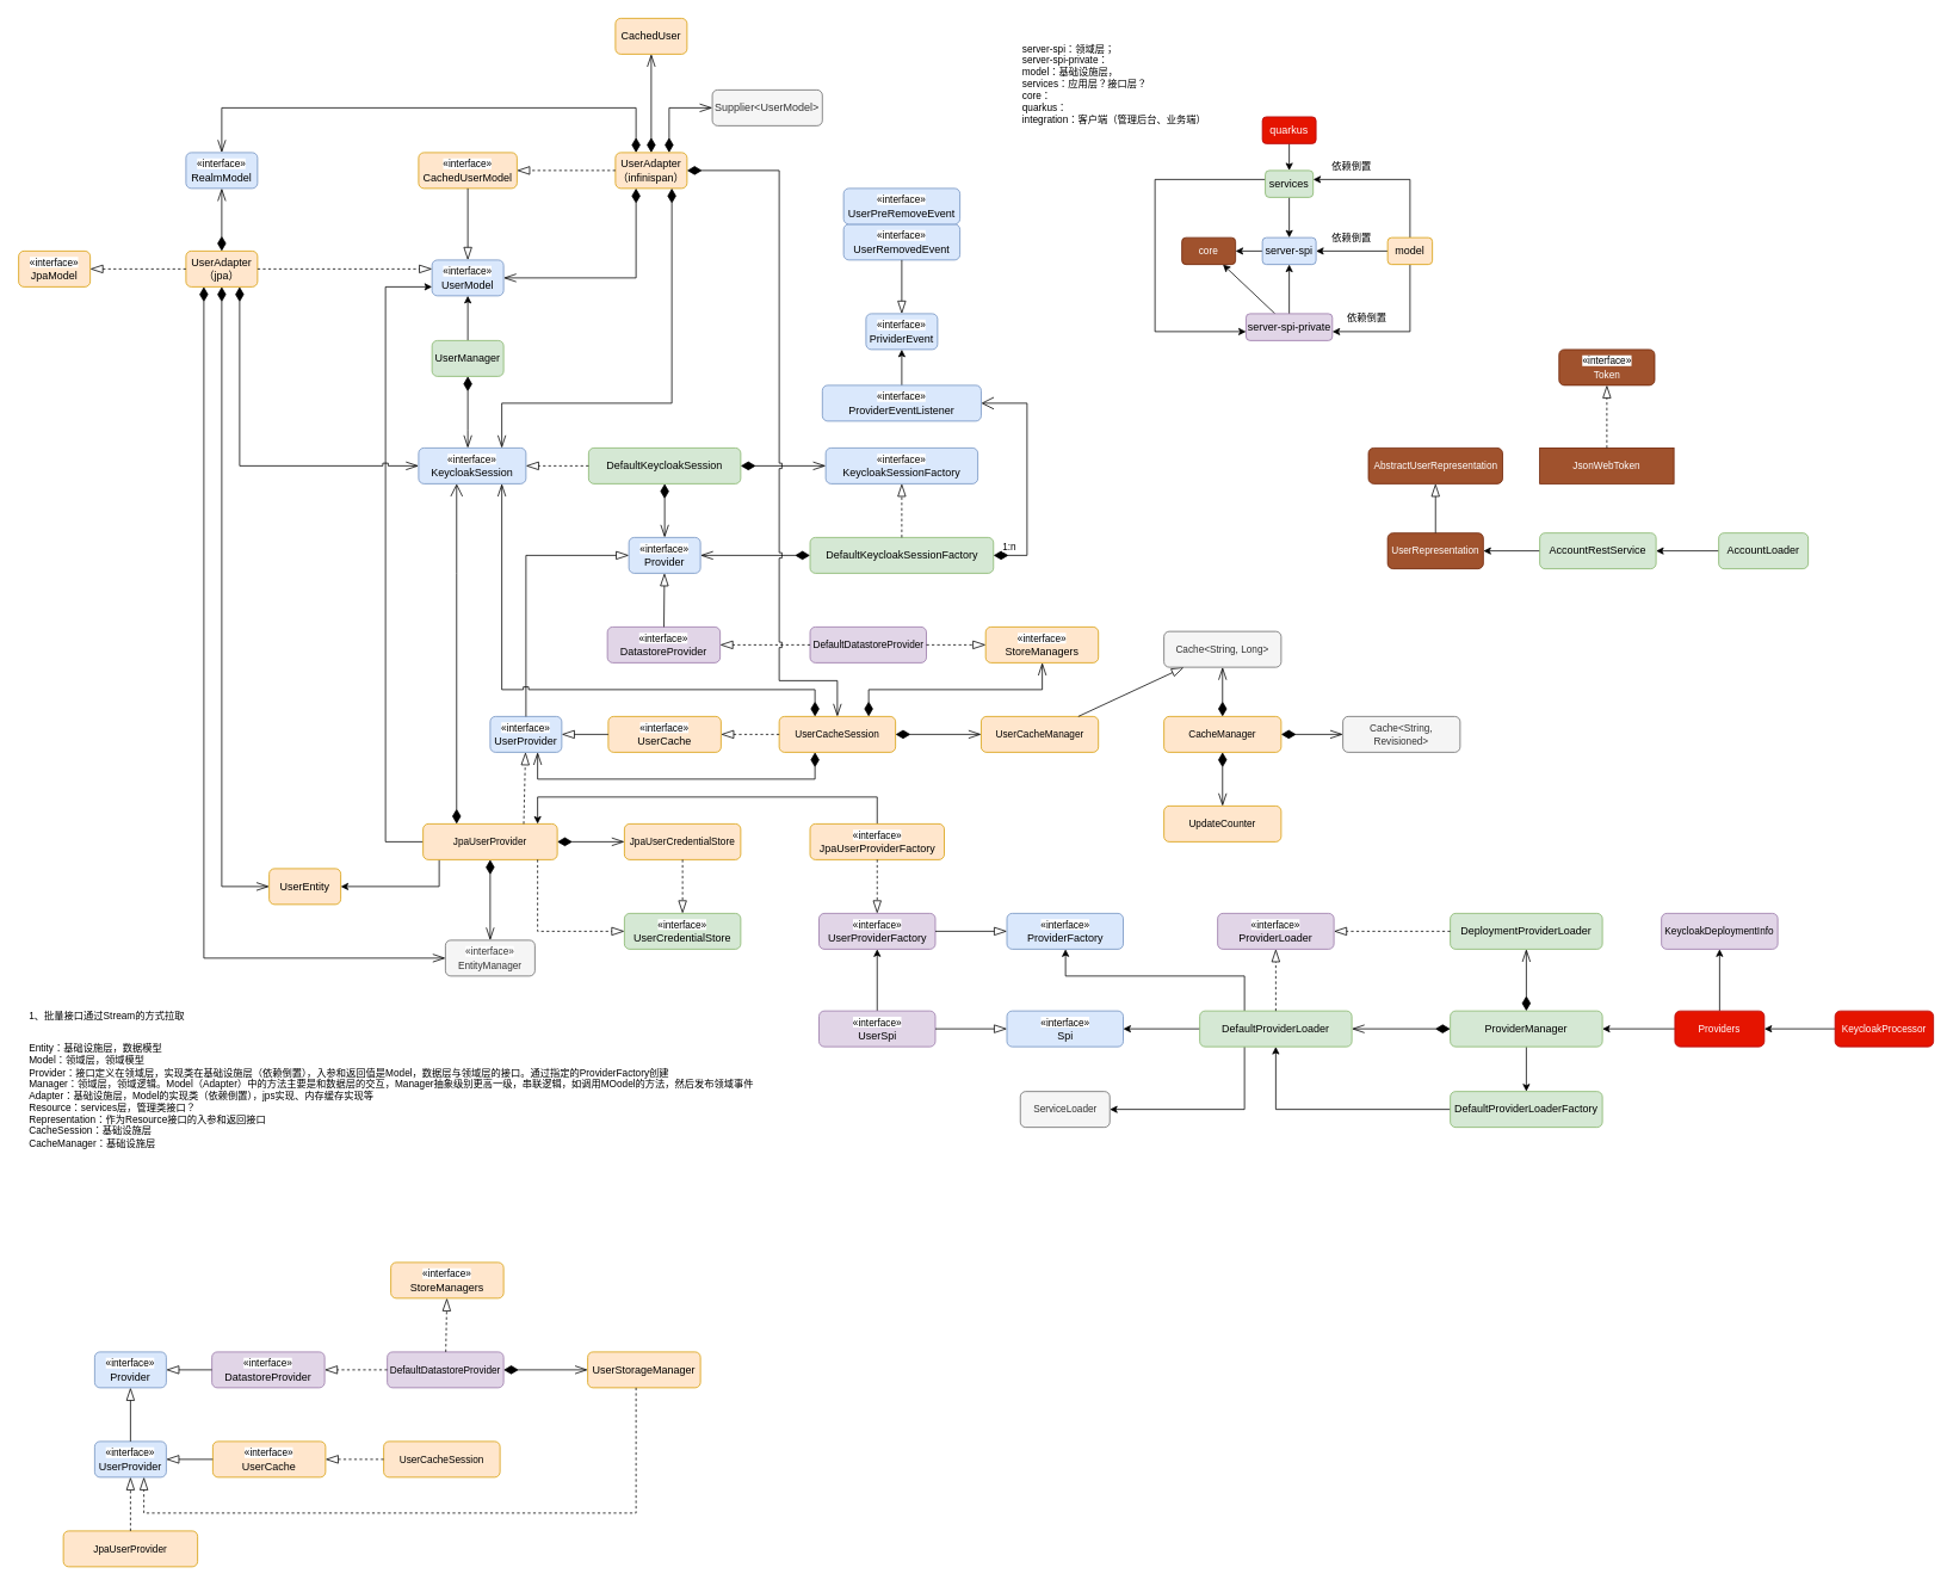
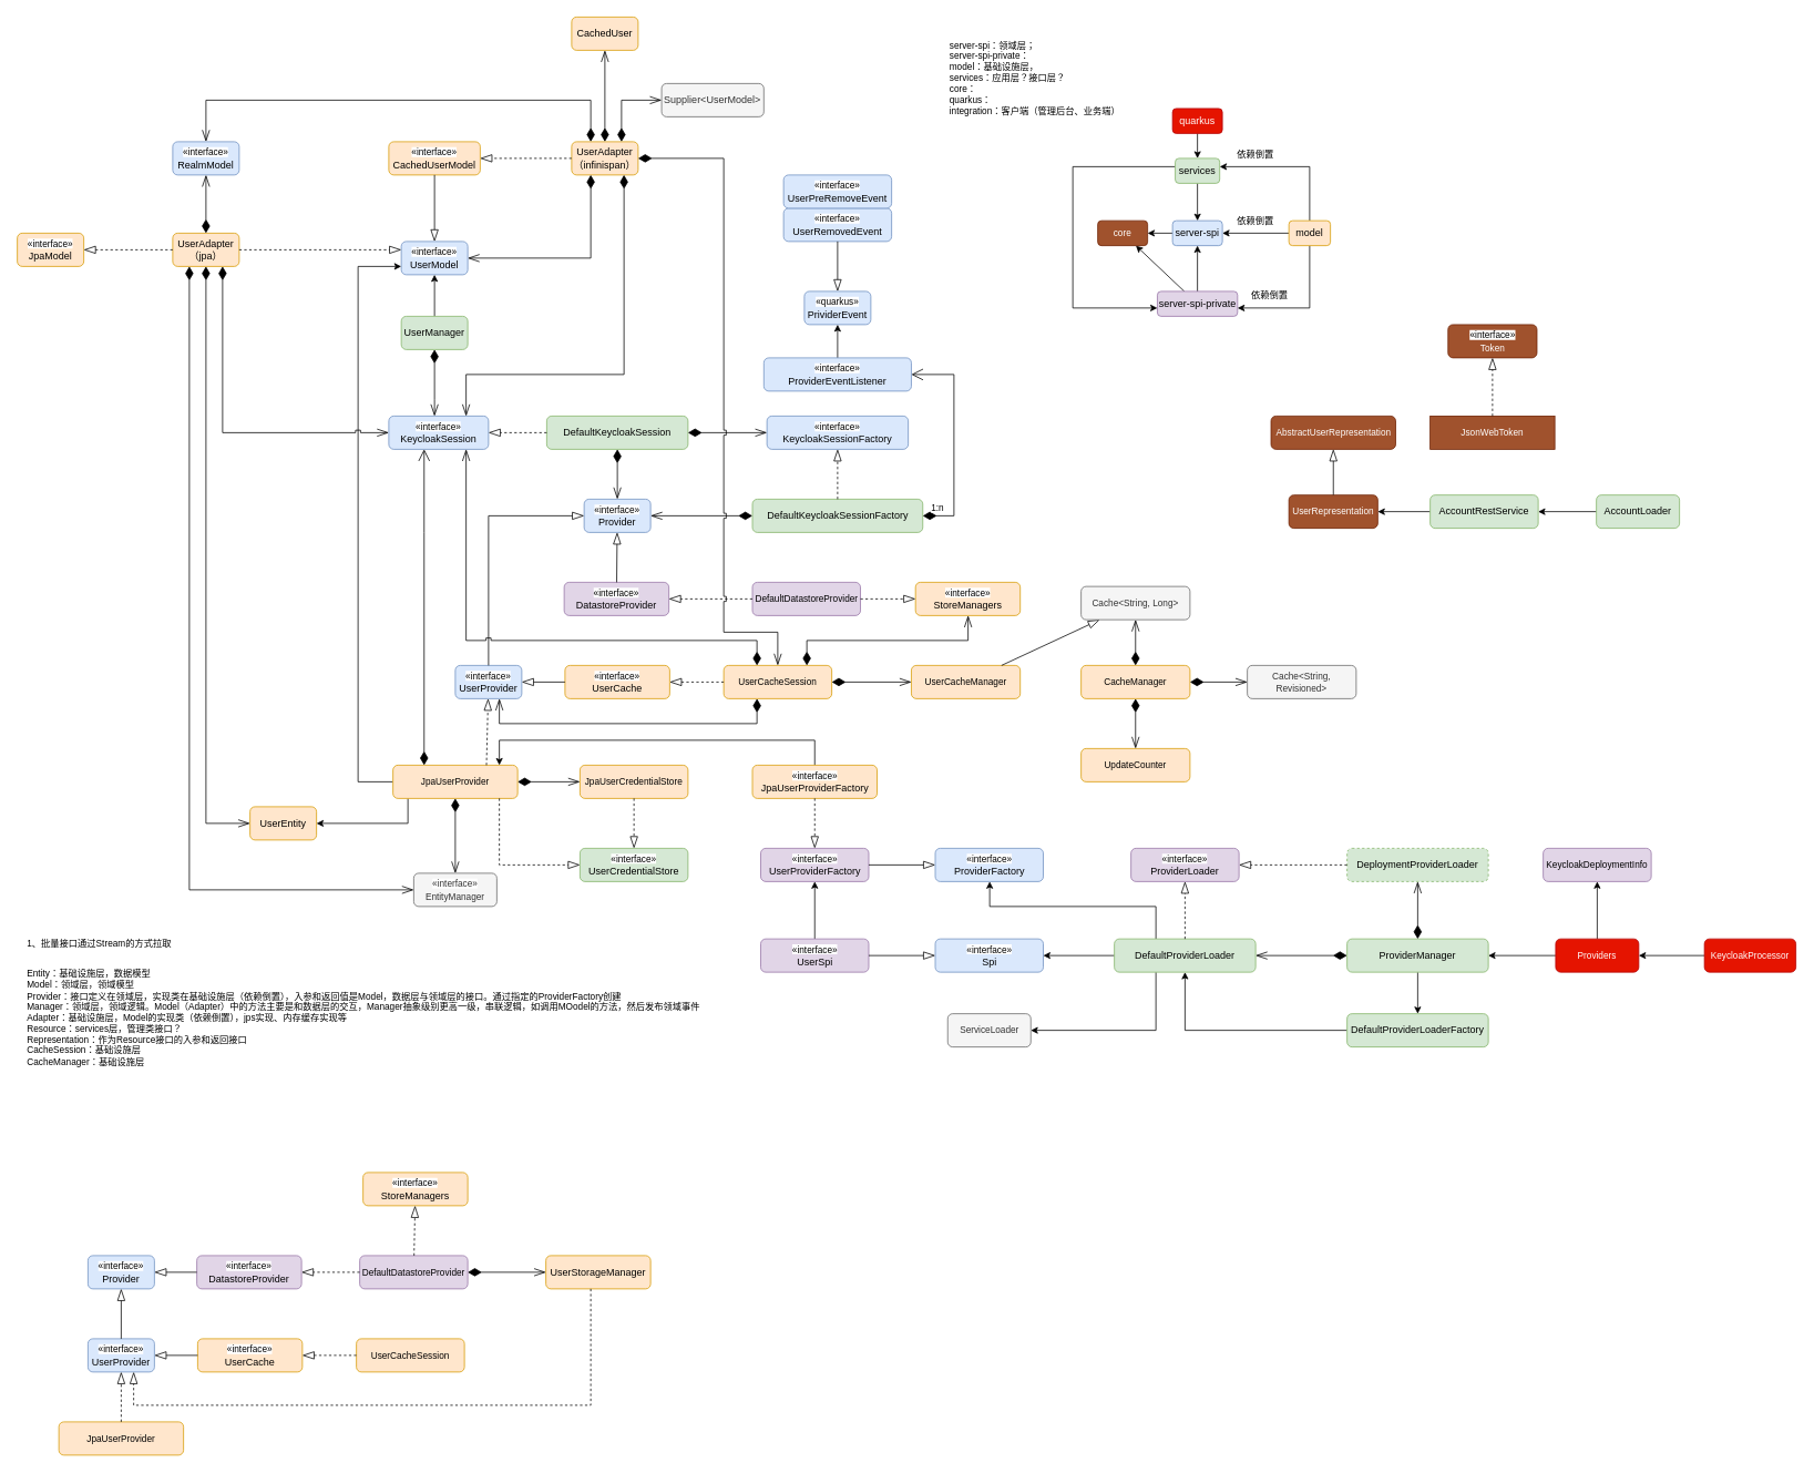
- <mxCell id="4" value="&lt;span style=&quot;font-size: 11px; background-color: rgb(255, 255, 255);&quot;&gt;«interface»&lt;/span&gt;&lt;br&gt;PrividerEvent" style="rounded=1;whiteSpace=wrap;html=1;fillColor=#dae8fc;strokeColor=#6c8ebf;" parent="1" vertex="1"><mxGeometry x="967" y="350" width="80" height="40" as="geometry" /></mxCell>
+ <mxCell id="4" value="&lt;span style=&quot;font-size: 11px; background-color: rgb(255, 255, 255);&quot;&gt;«quarkus»&lt;/span&gt;&lt;br&gt;PrividerEvent" style="rounded=1;whiteSpace=wrap;html=1;fillColor=#dae8fc;strokeColor=#6c8ebf;" parent="1" vertex="1"><mxGeometry x="967" y="350" width="80" height="40" as="geometry" /></mxCell>
- <mxCell id="106" value="DeploymentProviderLoader" style="rounded=1;whiteSpace=wrap;html=1;fillColor=#d5e8d4;strokeColor=#82b366;" parent="1" vertex="1"><mxGeometry x="1620" y="1020" width="170" height="40" as="geometry" /></mxCell>
+ <mxCell id="106" value="DeploymentProviderLoader" style="rounded=1;whiteSpace=wrap;html=1;fillColor=#d5e8d4;strokeColor=#82b366;dashed=1;" parent="1" vertex="1"><mxGeometry x="1620" y="1020" width="170" height="40" as="geometry" /></mxCell>
